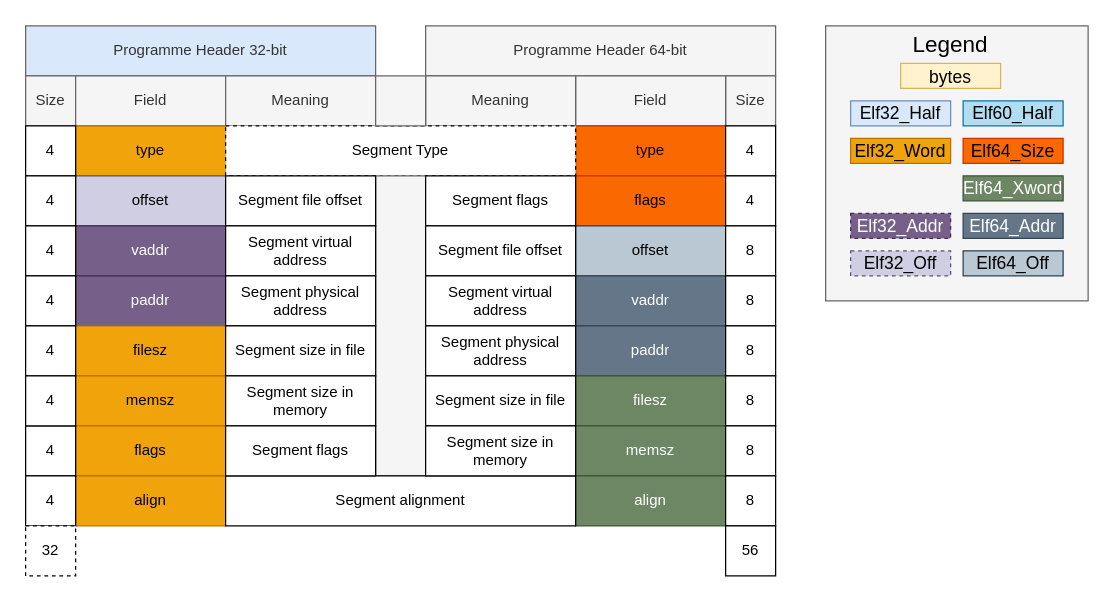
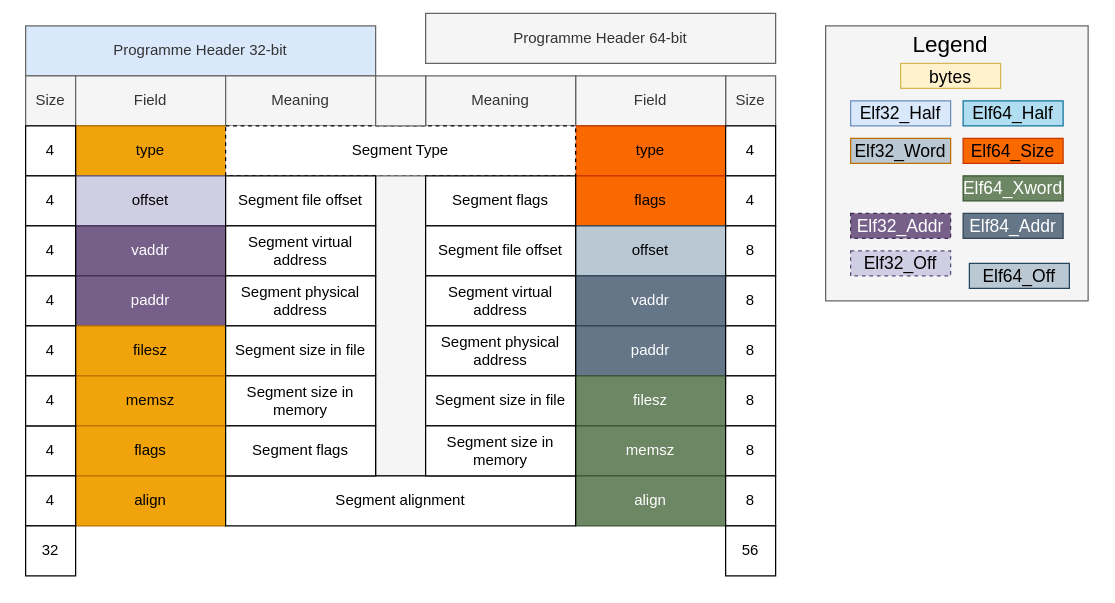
- <mxCell id="3" value="Programme Header 64-bit" style="rounded=0;whiteSpace=wrap;html=1;fillColor=#f5f5f5;fontColor=#333333;strokeColor=#666666;" vertex="1" parent="1"><mxGeometry x="340" y="20" width="280" height="40" as="geometry" /></mxCell>
+ <mxCell id="3" value="Programme Header 64-bit" style="rounded=0;whiteSpace=wrap;html=1;fillColor=#f5f5f5;fontColor=#333333;strokeColor=#666666;" vertex="1" parent="1"><mxGeometry x="340" y="10" width="280" height="40" as="geometry" /></mxCell>
- <mxCell id="13" value="Elf60_Half" style="rounded=0;whiteSpace=wrap;html=1;fontSize=14;fillColor=#b1ddf0;strokeColor=#10739e;" vertex="1" parent="1"><mxGeometry x="770" y="80" width="80" height="20" as="geometry" /></mxCell>
+ <mxCell id="13" value="Elf64_Half" style="rounded=0;whiteSpace=wrap;html=1;fontSize=14;fillColor=#b1ddf0;strokeColor=#10739e;" vertex="1" parent="1"><mxGeometry x="770" y="80" width="80" height="20" as="geometry" /></mxCell>
- <mxCell id="14" value="Elf32_Word" style="rounded=0;whiteSpace=wrap;html=1;fontSize=14;fillColor=#f0a30a;strokeColor=#BD7000;fontColor=#000000;" vertex="1" parent="1"><mxGeometry x="680" y="110" width="80" height="20" as="geometry" /></mxCell>
+ <mxCell id="14" value="Elf32_Word" style="rounded=0;whiteSpace=wrap;html=1;fontSize=14;fillColor=#bac8d3;strokeColor=#BD7000;fontColor=#000000;" vertex="1" parent="1"><mxGeometry x="680" y="110" width="80" height="20" as="geometry" /></mxCell>
- <mxCell id="17" value="Elf64_Addr" style="rounded=0;whiteSpace=wrap;html=1;fontSize=14;fillColor=#647687;strokeColor=#314354;fontColor=#ffffff;" vertex="1" parent="1"><mxGeometry x="770" y="170" width="80" height="20" as="geometry" /></mxCell>
+ <mxCell id="17" value="Elf84_Addr" style="rounded=0;whiteSpace=wrap;html=1;fontSize=14;fillColor=#647687;strokeColor=#314354;fontColor=#ffffff;" vertex="1" parent="1"><mxGeometry x="770" y="170" width="80" height="20" as="geometry" /></mxCell>
- <mxCell id="19" value="Elf64_Off" style="rounded=0;whiteSpace=wrap;html=1;fontSize=14;fillColor=#bac8d3;strokeColor=#23445d;" vertex="1" parent="1"><mxGeometry x="770" y="200" width="80" height="20" as="geometry" /></mxCell>
+ <mxCell id="19" value="Elf64_Off" style="rounded=0;whiteSpace=wrap;html=1;fontSize=14;fillColor=#bac8d3;strokeColor=#23445d;" vertex="1" parent="1"><mxGeometry x="775" y="210" width="80" height="20" as="geometry" /></mxCell>
- <mxCell id="70" value="32" style="rounded=0;whiteSpace=wrap;html=1;dashed=1;" vertex="1" parent="1"><mxGeometry x="20" y="420" width="40" height="40" as="geometry" /></mxCell>
+ <mxCell id="70" value="32" style="rounded=0;whiteSpace=wrap;html=1;" vertex="1" parent="1"><mxGeometry x="20" y="420" width="40" height="40" as="geometry" /></mxCell>
